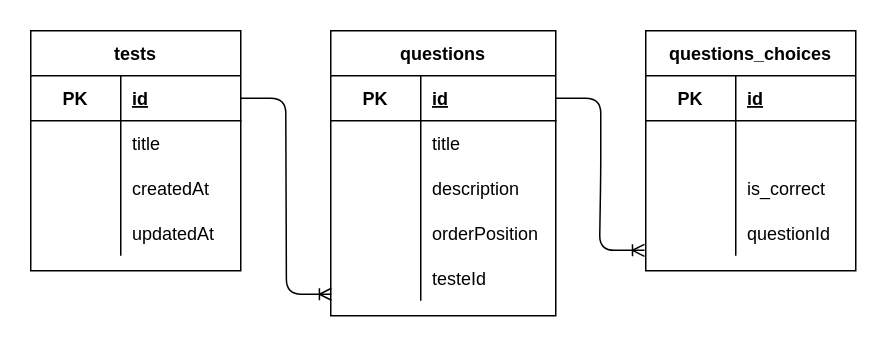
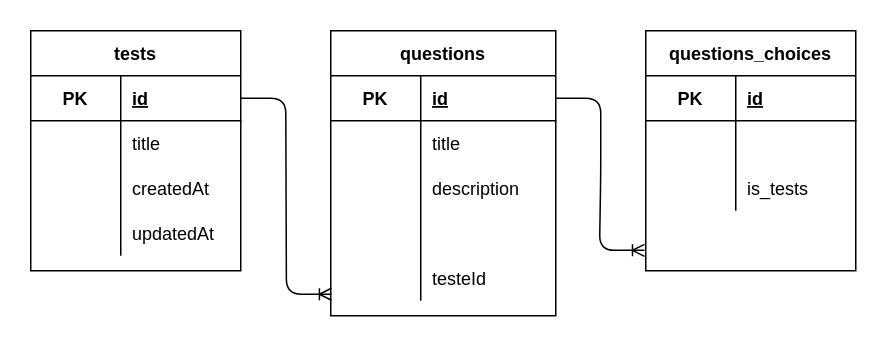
- <mxCell id="39" value="is_correct" style="shape=partialRectangle;connectable=0;fillColor=none;top=0;left=0;bottom=0;right=0;align=left;spacingLeft=6;overflow=hidden;" parent="37" vertex="1"><mxGeometry x="60" width="80" height="30" as="geometry" /></mxCell>
+ <mxCell id="39" value="is_tests" style="shape=partialRectangle;connectable=0;fillColor=none;top=0;left=0;bottom=0;right=0;align=left;spacingLeft=6;overflow=hidden;" parent="37" vertex="1"><mxGeometry x="60" width="80" height="30" as="geometry" /></mxCell>
- <mxCell id="27" value="orderPosition" style="shape=partialRectangle;connectable=0;fillColor=none;top=0;left=0;bottom=0;right=0;align=left;spacingLeft=6;overflow=hidden;" parent="25" vertex="1"><mxGeometry x="60" width="90" height="30" as="geometry" /></mxCell>
- <mxCell id="42" value="questionId" style="shape=partialRectangle;connectable=0;fillColor=none;top=0;left=0;bottom=0;right=0;align=left;spacingLeft=6;overflow=hidden;" parent="40" vertex="1"><mxGeometry x="60" width="80" height="30" as="geometry" /></mxCell>
